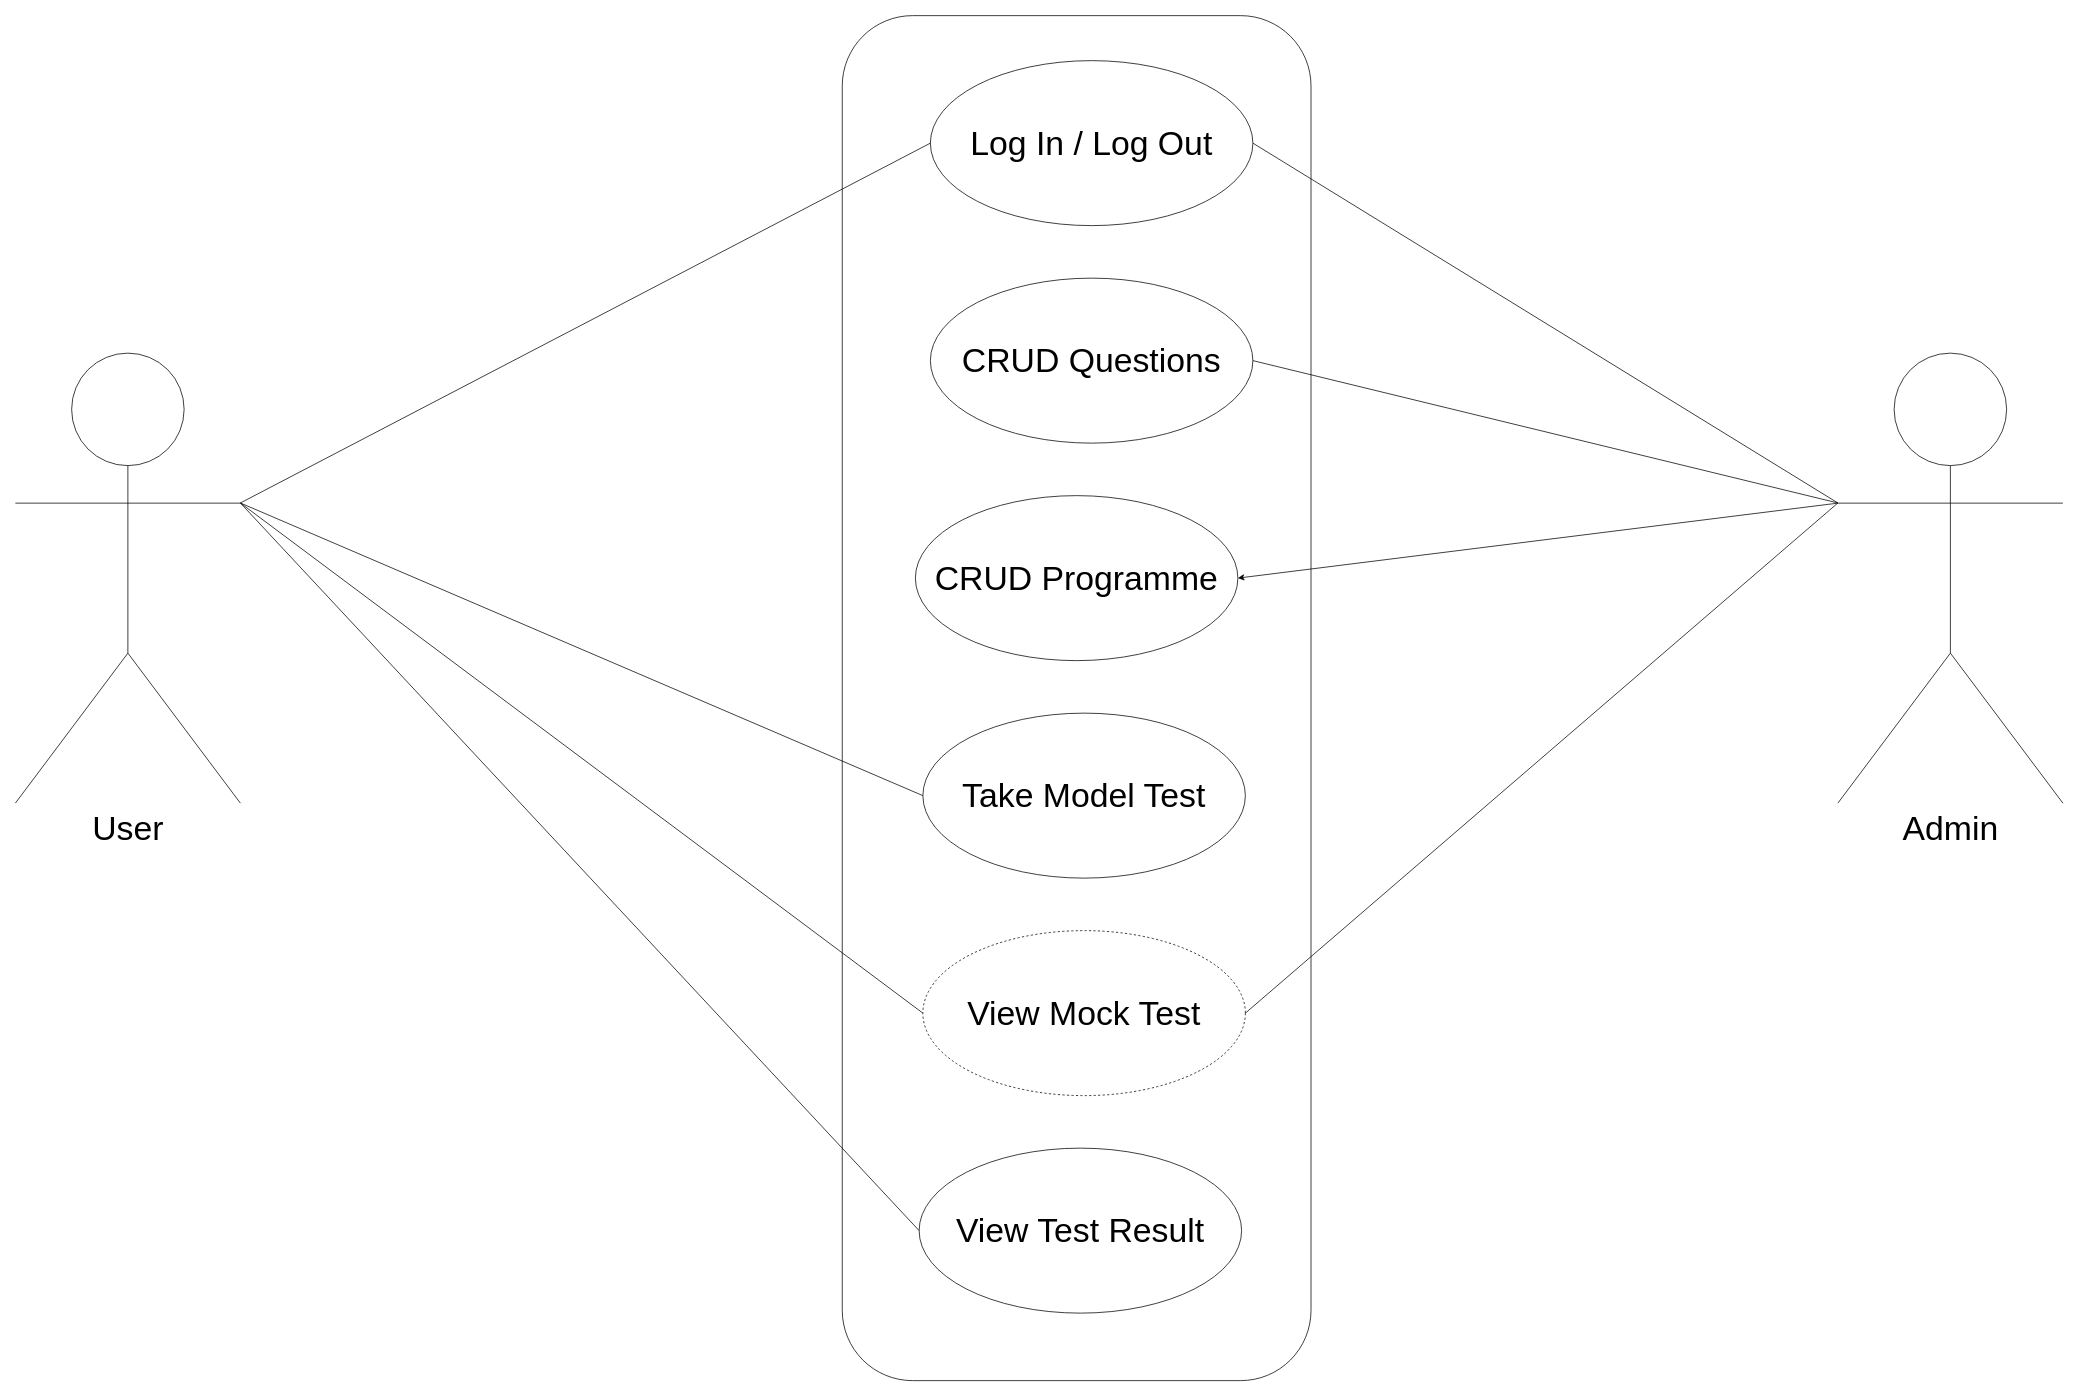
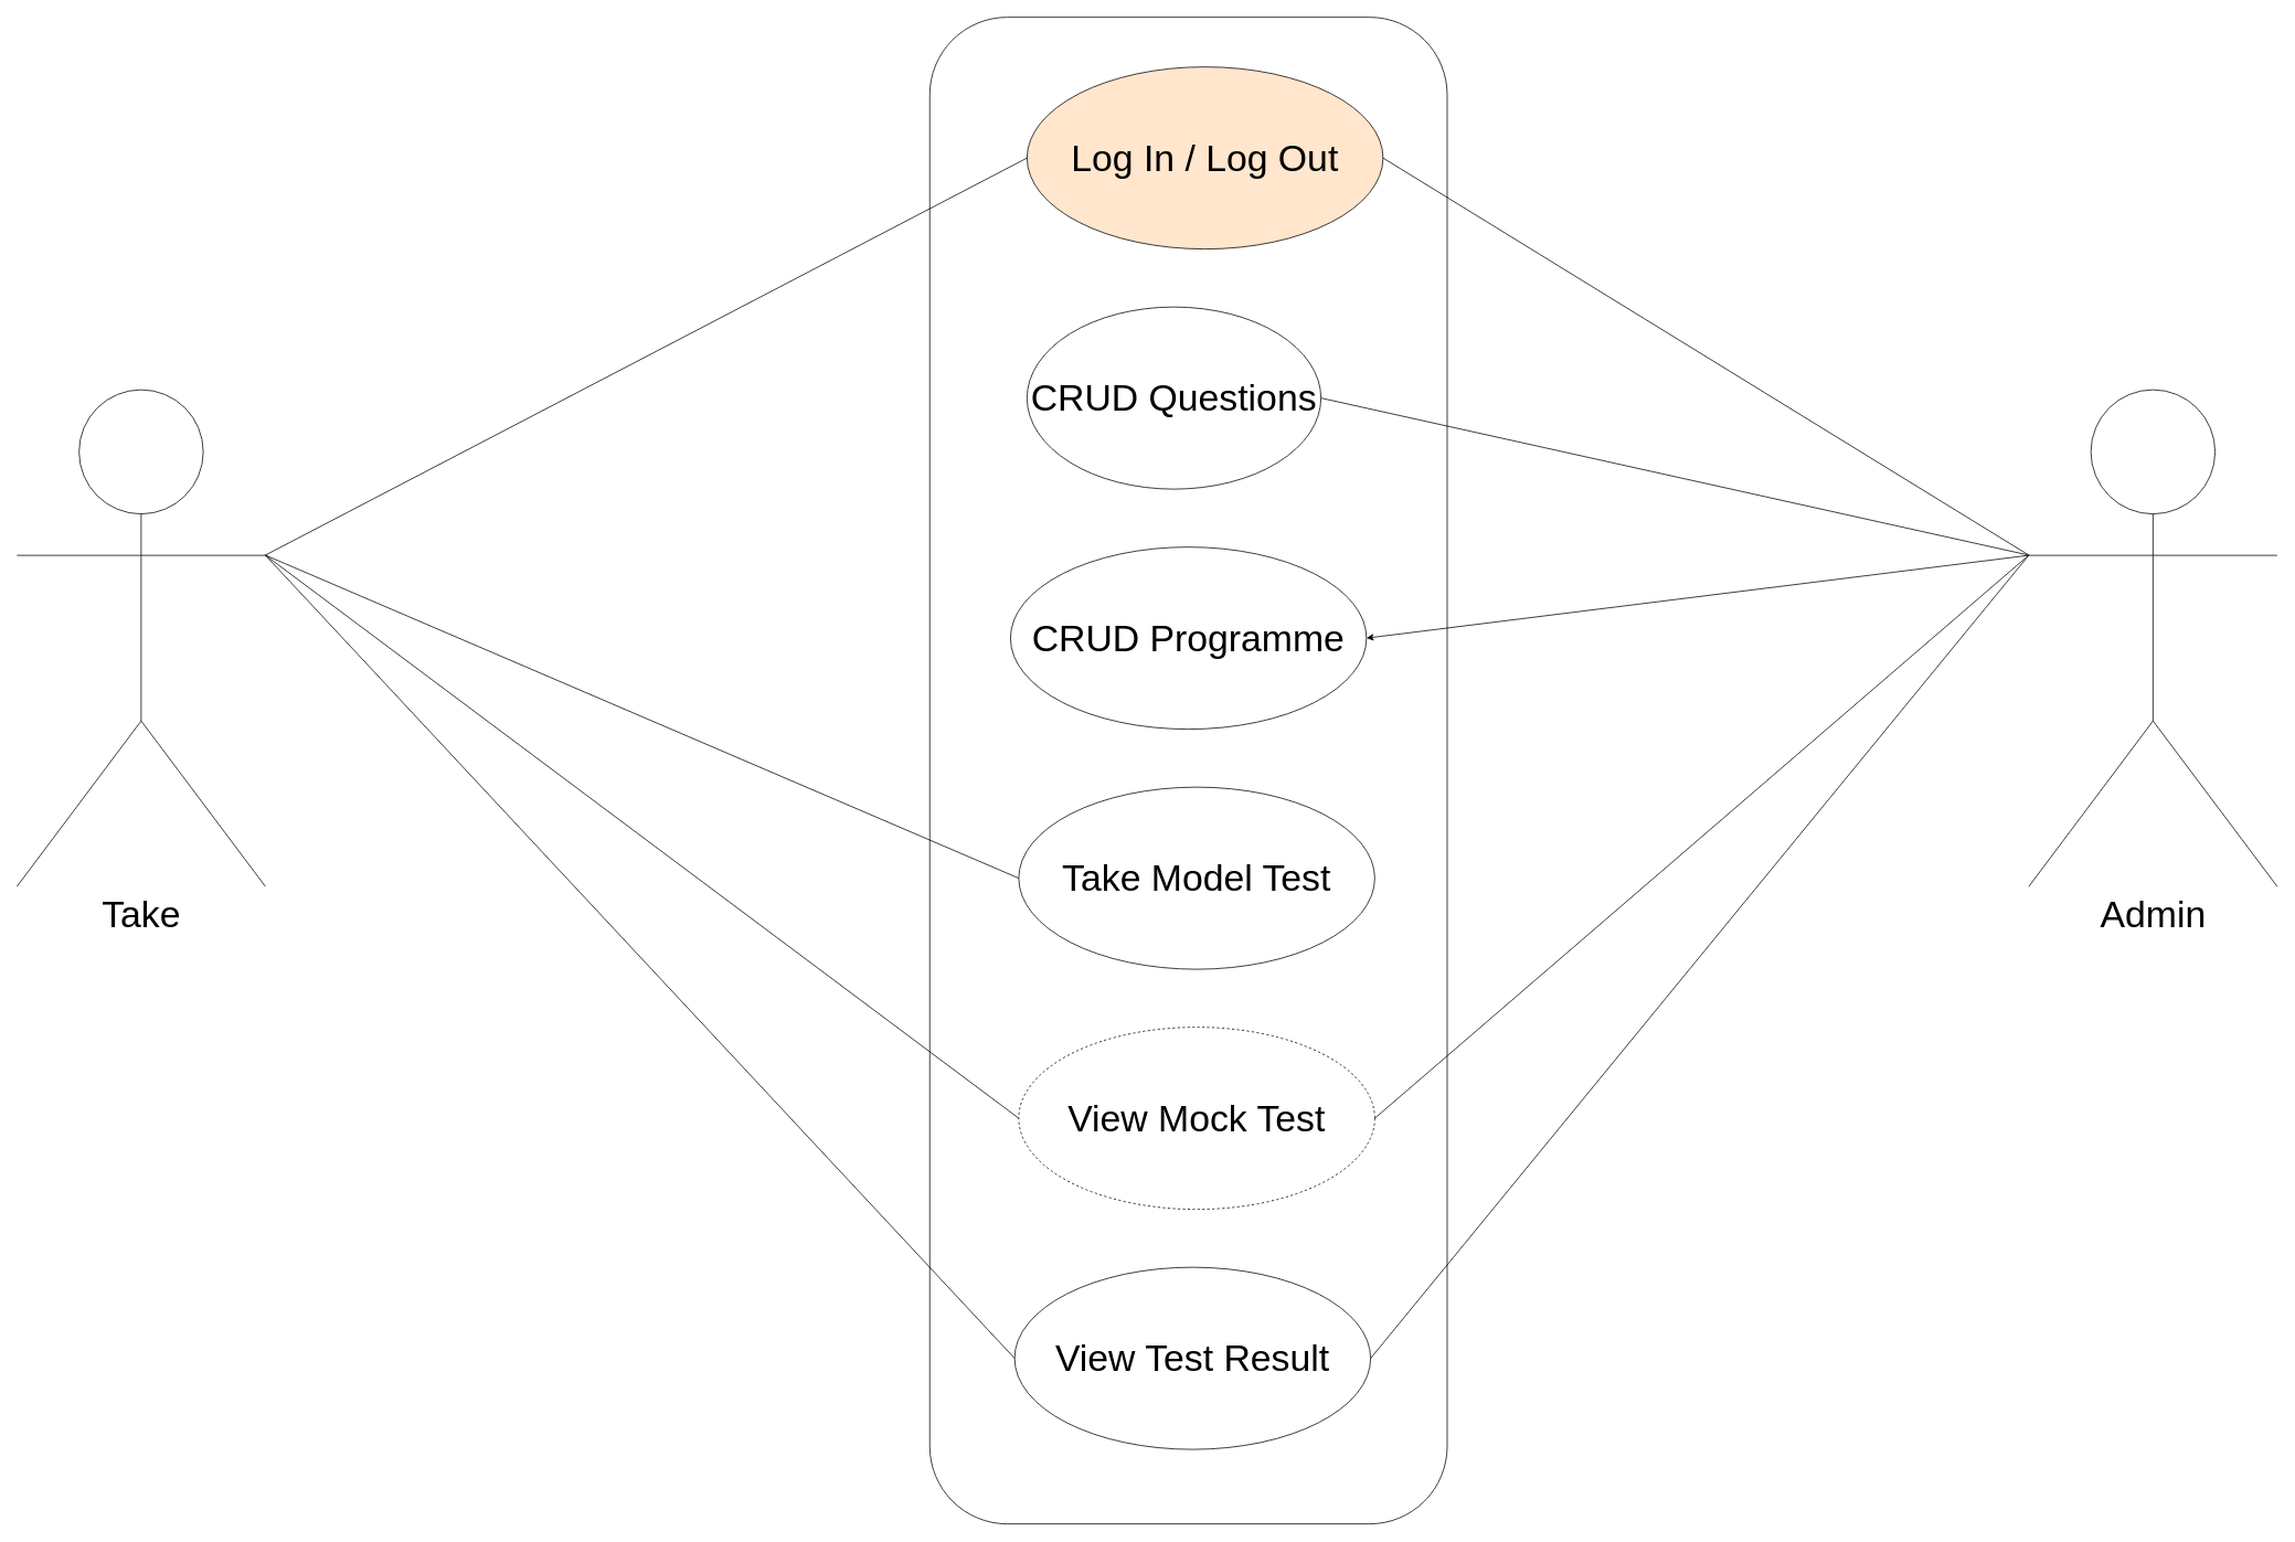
- <mxCell id="3" value="&lt;font style=&quot;font-size: 45px;&quot;&gt;Log In / Log Out&lt;/font&gt;" style="ellipse;whiteSpace=wrap;html=1;" parent="1" vertex="1"><mxGeometry x="1240" y="80" width="430" height="220" as="geometry" /></mxCell>
+ <mxCell id="3" value="&lt;font style=&quot;font-size: 45px;&quot;&gt;Log In / Log Out&lt;/font&gt;" style="ellipse;whiteSpace=wrap;html=1;fillColor=#ffe6cc;" parent="1" vertex="1"><mxGeometry x="1240" y="80" width="430" height="220" as="geometry" /></mxCell>
- <mxCell id="4" value="&lt;font style=&quot;font-size: 45px;&quot;&gt;CRUD Questions&lt;/font&gt;" style="ellipse;whiteSpace=wrap;html=1;" parent="1" vertex="1"><mxGeometry x="1240" y="370" width="430" height="220" as="geometry" /></mxCell>
+ <mxCell id="4" value="&lt;font style=&quot;font-size: 45px;&quot;&gt;CRUD Questions&lt;/font&gt;" style="ellipse;whiteSpace=wrap;html=1;" parent="1" vertex="1"><mxGeometry x="1240" y="370" width="355" height="220" as="geometry" /></mxCell>
- <mxCell id="9" value="&lt;font style=&quot;font-size: 45px;&quot;&gt;User&lt;/font&gt;" style="shape=umlActor;verticalLabelPosition=bottom;verticalAlign=top;html=1;outlineConnect=0;" parent="1" vertex="1"><mxGeometry x="20" y="470" width="300" height="600" as="geometry" /></mxCell>
+ <mxCell id="9" value="&lt;font style=&quot;font-size: 45px;&quot;&gt;Take&lt;/font&gt;" style="shape=umlActor;verticalLabelPosition=bottom;verticalAlign=top;html=1;outlineConnect=0;" parent="1" vertex="1"><mxGeometry x="20" y="470" width="300" height="600" as="geometry" /></mxCell>
+ <mxCell id="19" value="" style="endArrow=none;html=1;rounded=0;exitX=1;exitY=0.5;exitDx=0;exitDy=0;entryX=0;entryY=0.333;entryDx=0;entryDy=0;entryPerimeter=0;" edge="1" parent="1" source="8" target="10"><mxGeometry width="50" height="50" relative="1" as="geometry"><mxPoint x="2050" y="1000" as="sourcePoint" /><mxPoint x="2100" y="950" as="targetPoint" /></mxGeometry></mxCell>
